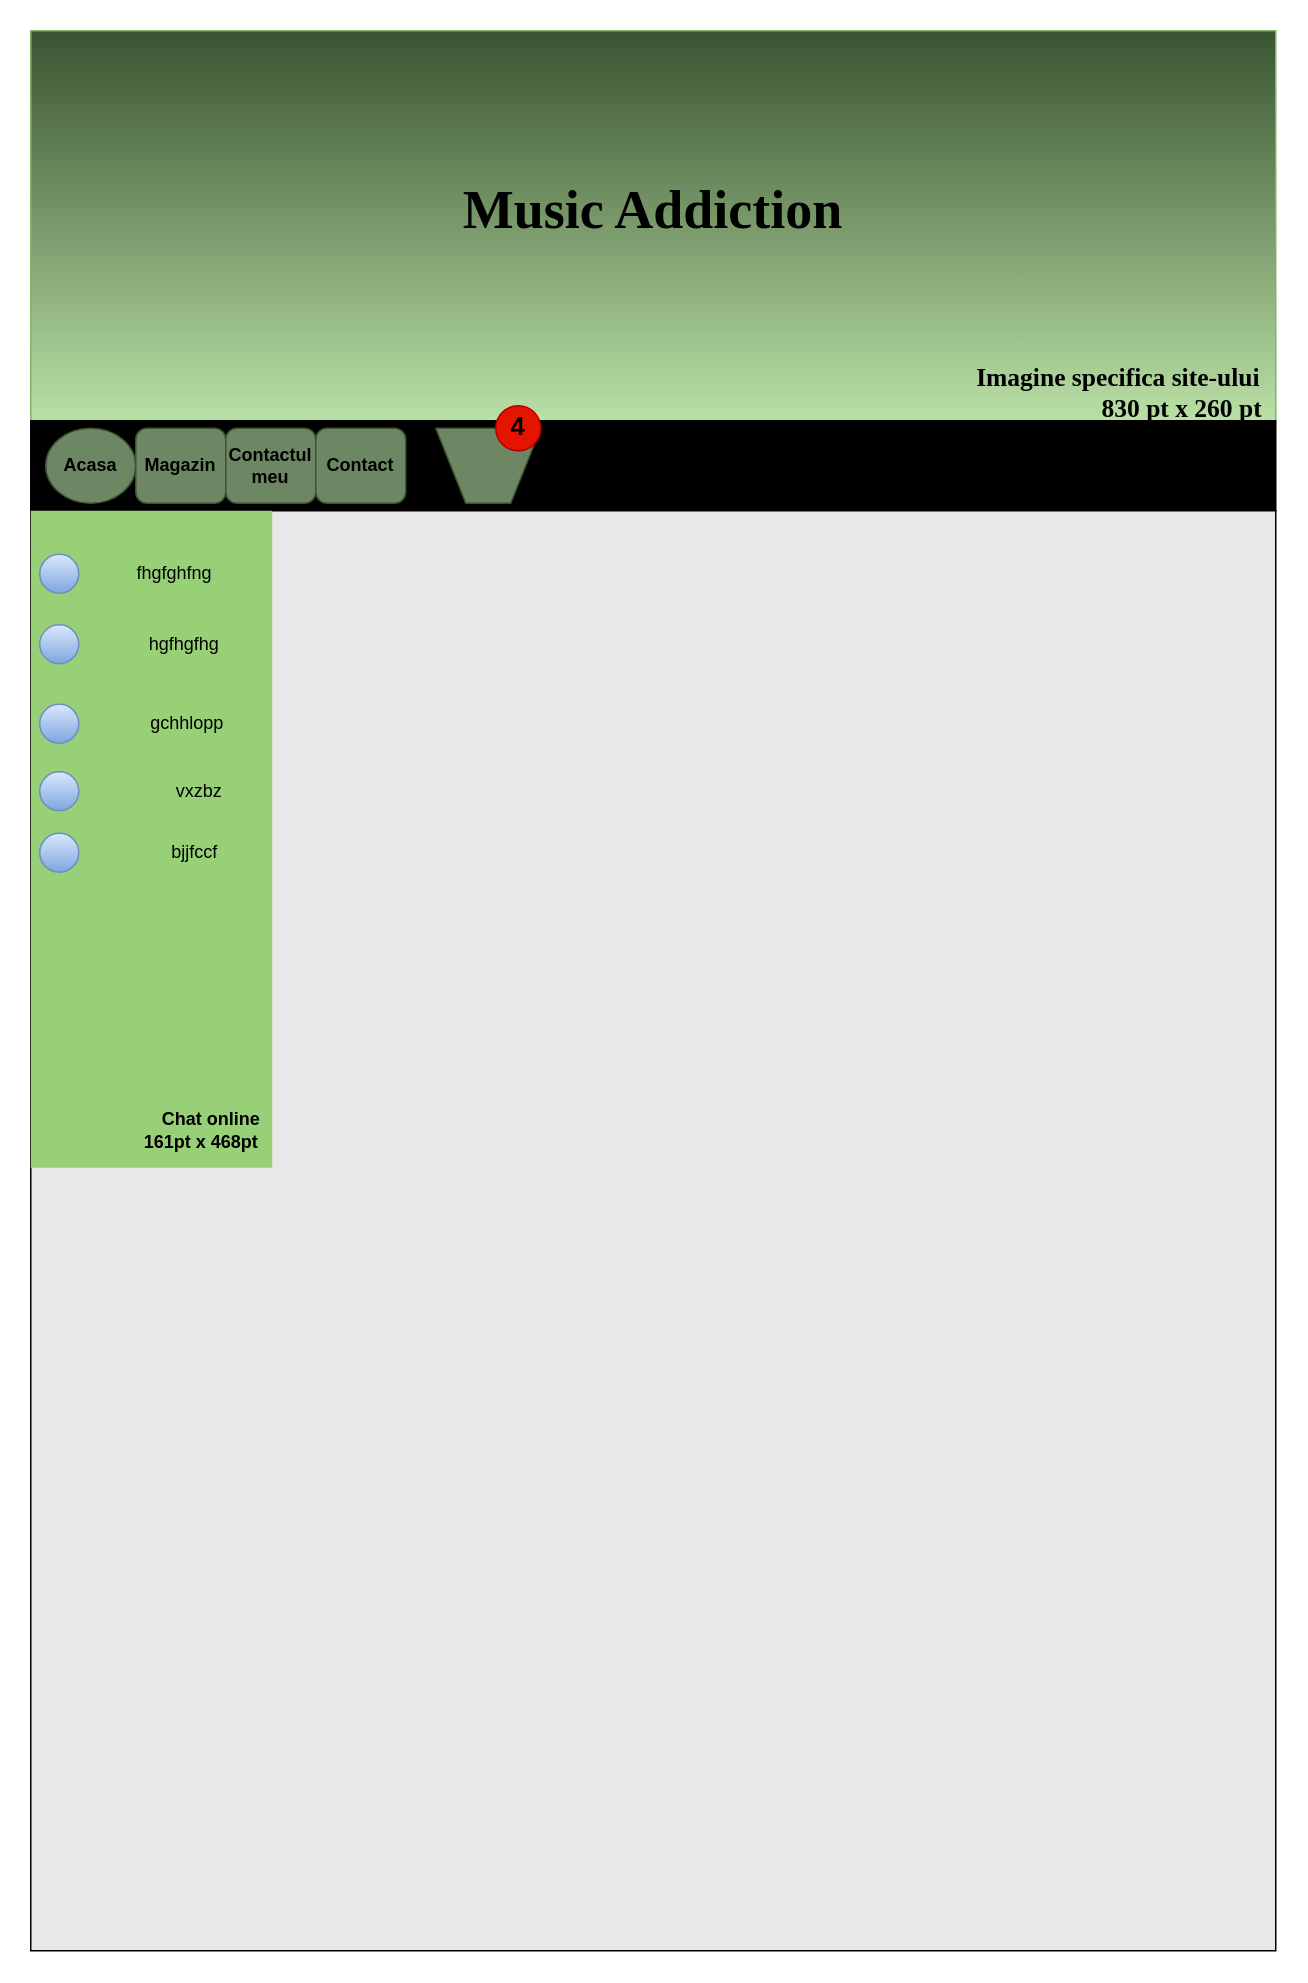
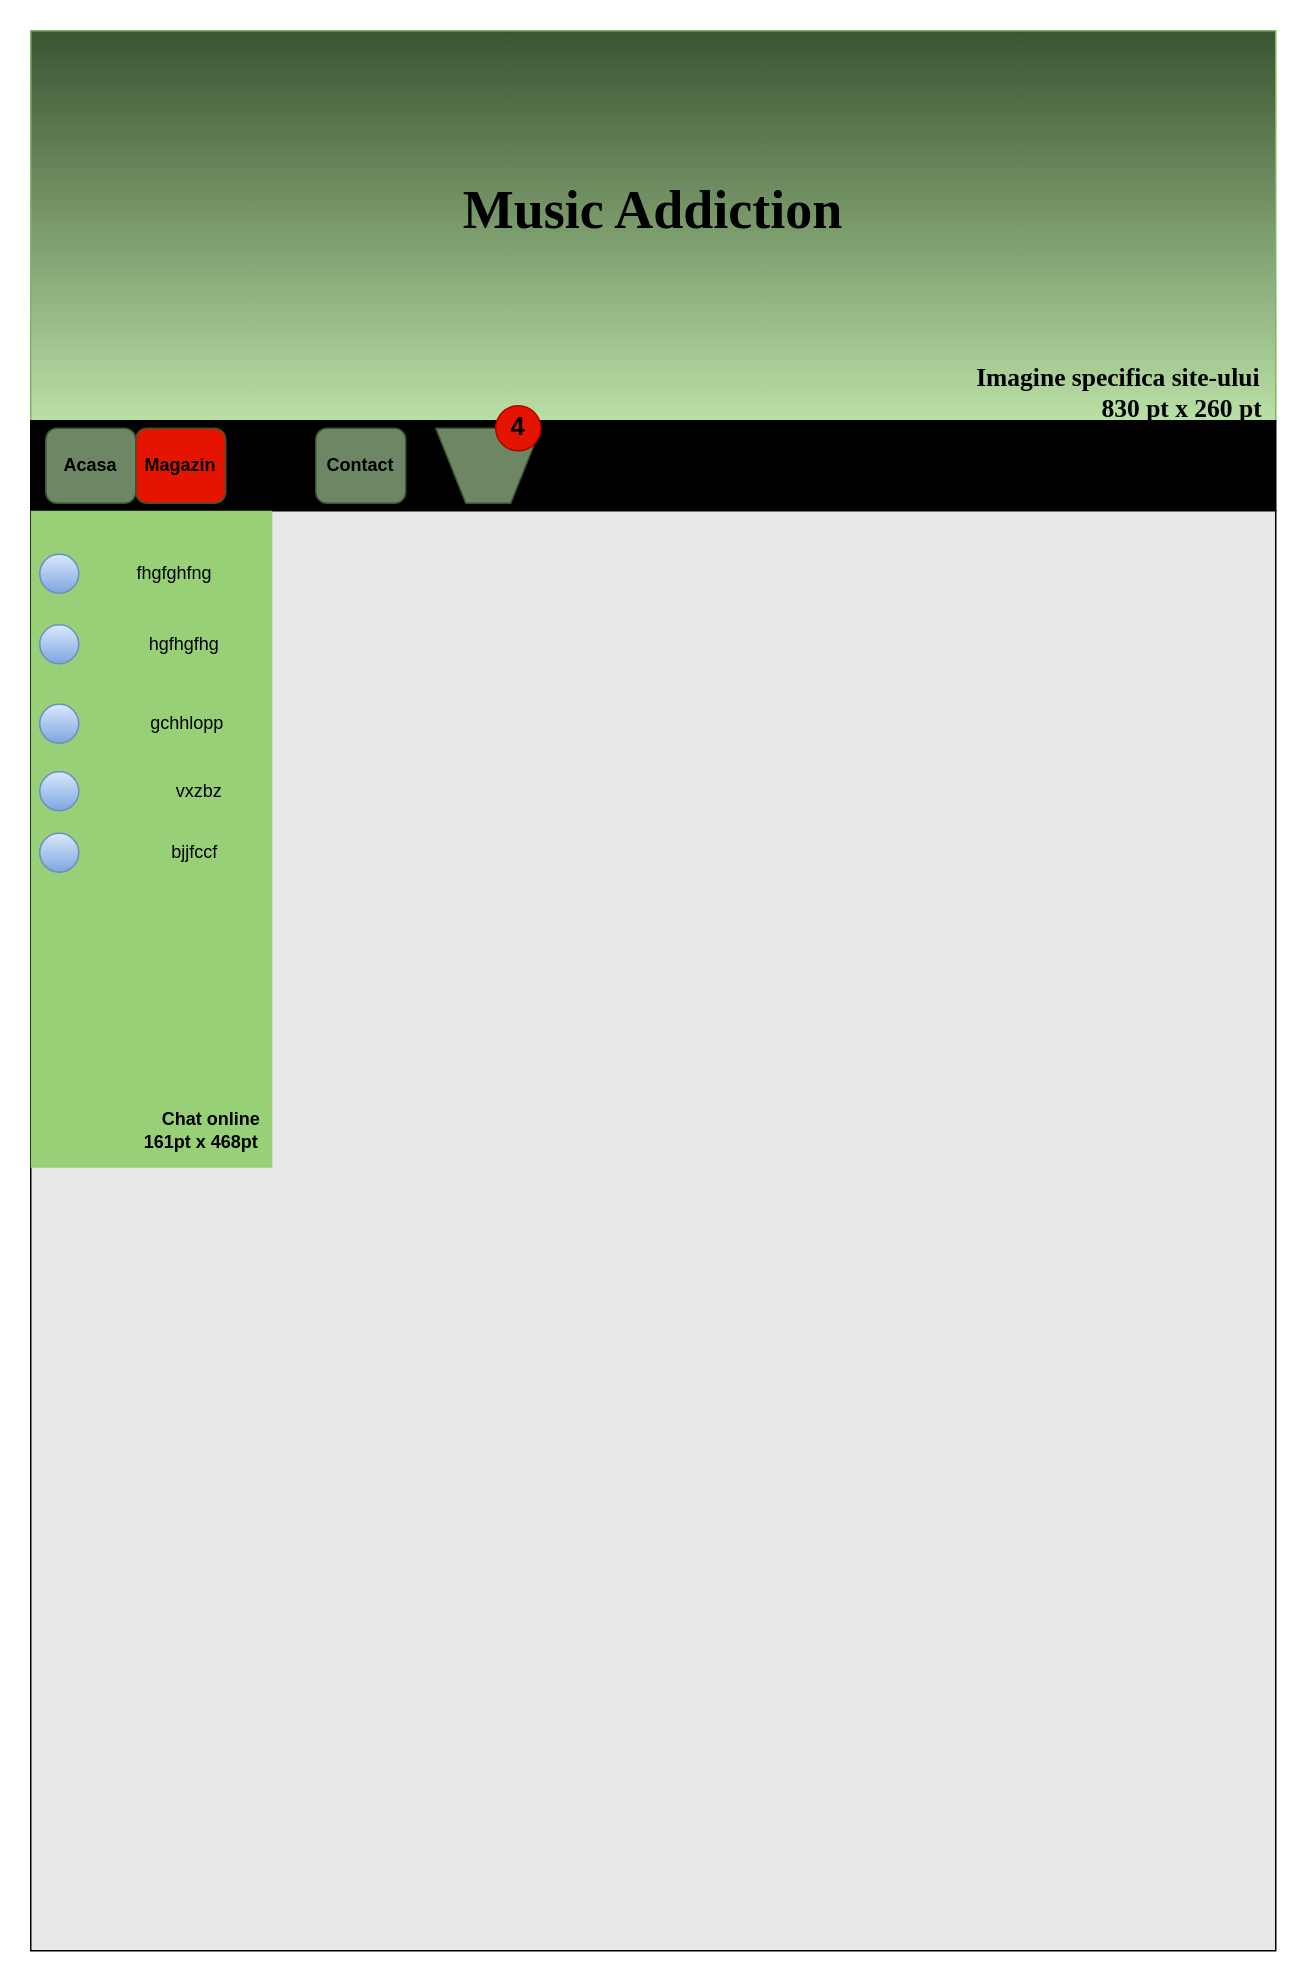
- <mxCell id="5" value="&lt;b&gt;&lt;font color=&quot;#000000&quot;&gt;Acasa&lt;/font&gt;&lt;/b&gt;" style="ellipse;whiteSpace=wrap;html=1;strokeColor=#3A5431;fontColor=#ffffff;fillColor=#6d8764;" parent="1" vertex="1"><mxGeometry x="30" y="285" width="60" height="50" as="geometry" /></mxCell>
+ <mxCell id="5" value="&lt;b&gt;&lt;font color=&quot;#000000&quot;&gt;Acasa&lt;/font&gt;&lt;/b&gt;" style="rounded=1;whiteSpace=wrap;html=1;strokeColor=#3A5431;fontColor=#ffffff;fillColor=#6d8764;" parent="1" vertex="1"><mxGeometry x="30" y="285" width="60" height="50" as="geometry" /></mxCell>
- <mxCell id="6" value="&lt;font color=&quot;#000000&quot;&gt;&lt;b&gt;Magazin&lt;/b&gt;&lt;/font&gt;" style="rounded=1;whiteSpace=wrap;html=1;strokeColor=#3A5431;fontColor=#ffffff;fillColor=#6d8764;" parent="1" vertex="1"><mxGeometry x="90" y="285" width="60" height="50" as="geometry" /></mxCell>
+ <mxCell id="6" value="&lt;font color=&quot;#000000&quot;&gt;&lt;b&gt;Magazin&lt;/b&gt;&lt;/font&gt;" style="rounded=1;whiteSpace=wrap;html=1;strokeColor=#3A5431;fontColor=#ffffff;fillColor=#e51400;" parent="1" vertex="1"><mxGeometry x="90" y="285" width="60" height="50" as="geometry" /></mxCell>
- <mxCell id="7" value="&lt;font color=&quot;#000000&quot;&gt;&lt;b&gt;Contactul meu&lt;/b&gt;&lt;/font&gt;" style="rounded=1;whiteSpace=wrap;html=1;strokeColor=#3A5431;fontColor=#ffffff;fillColor=#6d8764;" parent="1" vertex="1"><mxGeometry x="150" y="285" width="60" height="50" as="geometry" /></mxCell>
